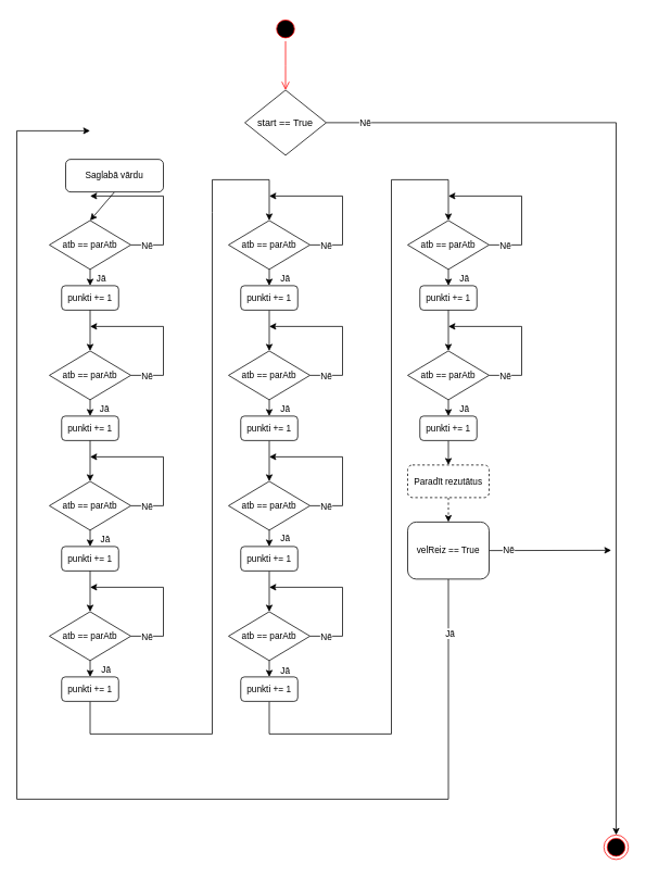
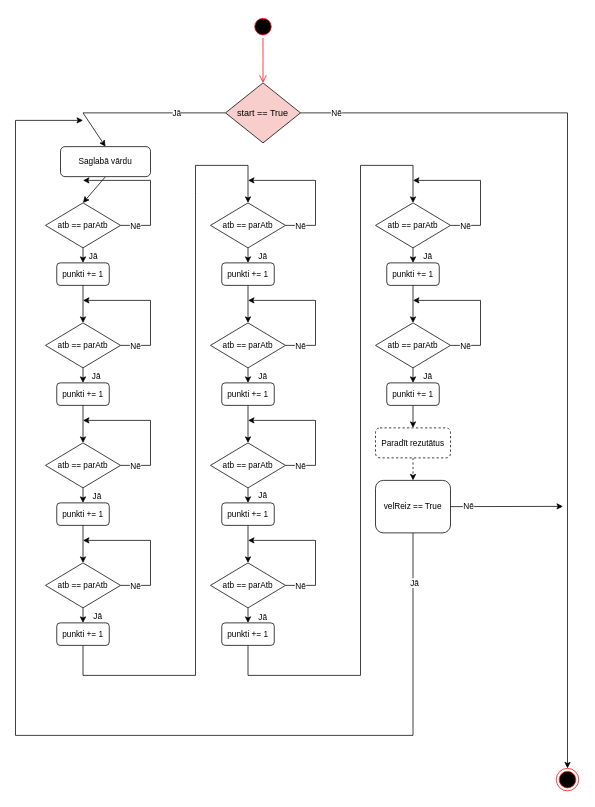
- <mxCell id="8" value="start == True" style="rhombus;whiteSpace=wrap;html=1;" vertex="1" parent="1"><mxGeometry x="300" y="110" width="100" height="80" as="geometry" /></mxCell>
+ <mxCell id="8" value="start == True" style="rhombus;whiteSpace=wrap;html=1;fillColor=#f8cecc;" vertex="1" parent="1"><mxGeometry x="300" y="110" width="100" height="80" as="geometry" /></mxCell>
+ <mxCell id="4" style="edgeStyle=none;rounded=0;orthogonalLoop=1;jettySize=auto;html=1;exitX=0;exitY=0.5;exitDx=0;exitDy=0;entryX=0.5;entryY=0;entryDx=0;entryDy=0;strokeColor=default;align=center;verticalAlign=middle;fontFamily=Helvetica;fontSize=11;fontColor=default;labelBackgroundColor=default;endArrow=classic;" edge="1" parent="1" source="8" target="11"><mxGeometry relative="1" as="geometry"><Array as="points"><mxPoint x="110" y="150" /></Array></mxGeometry></mxCell>
+ <mxCell id="5" value="Jā" style="edgeLabel;html=1;align=center;verticalAlign=middle;resizable=0;points=[];fontFamily=Helvetica;fontSize=11;fontColor=default;labelBackgroundColor=default;" vertex="1" connectable="0" parent="4"><mxGeometry x="-0.459" relative="1" as="geometry"><mxPoint as="offset" /></mxGeometry></mxCell>
